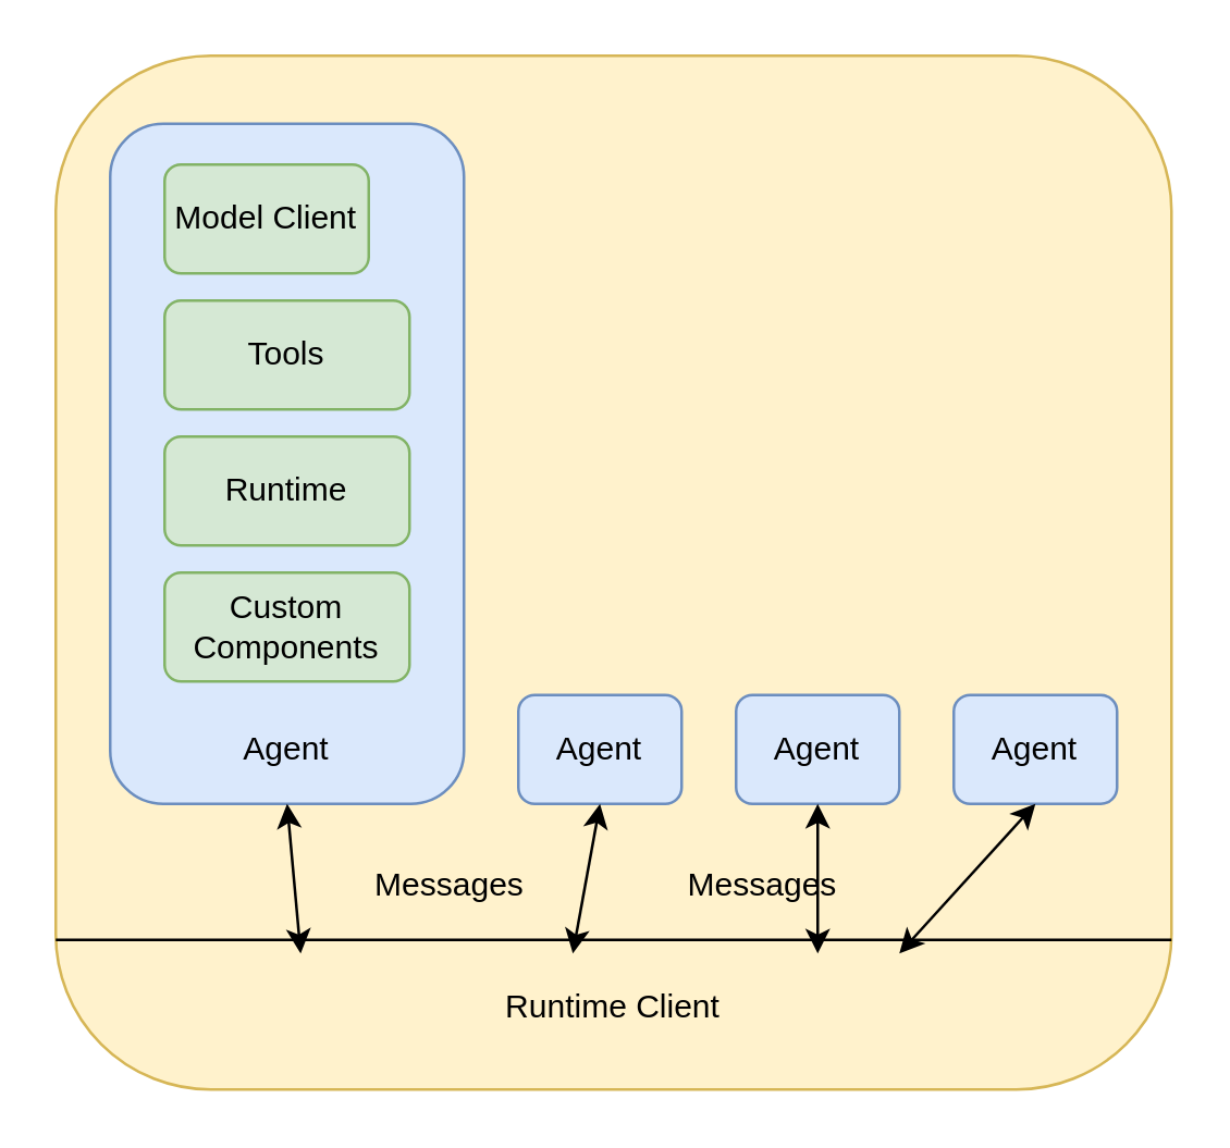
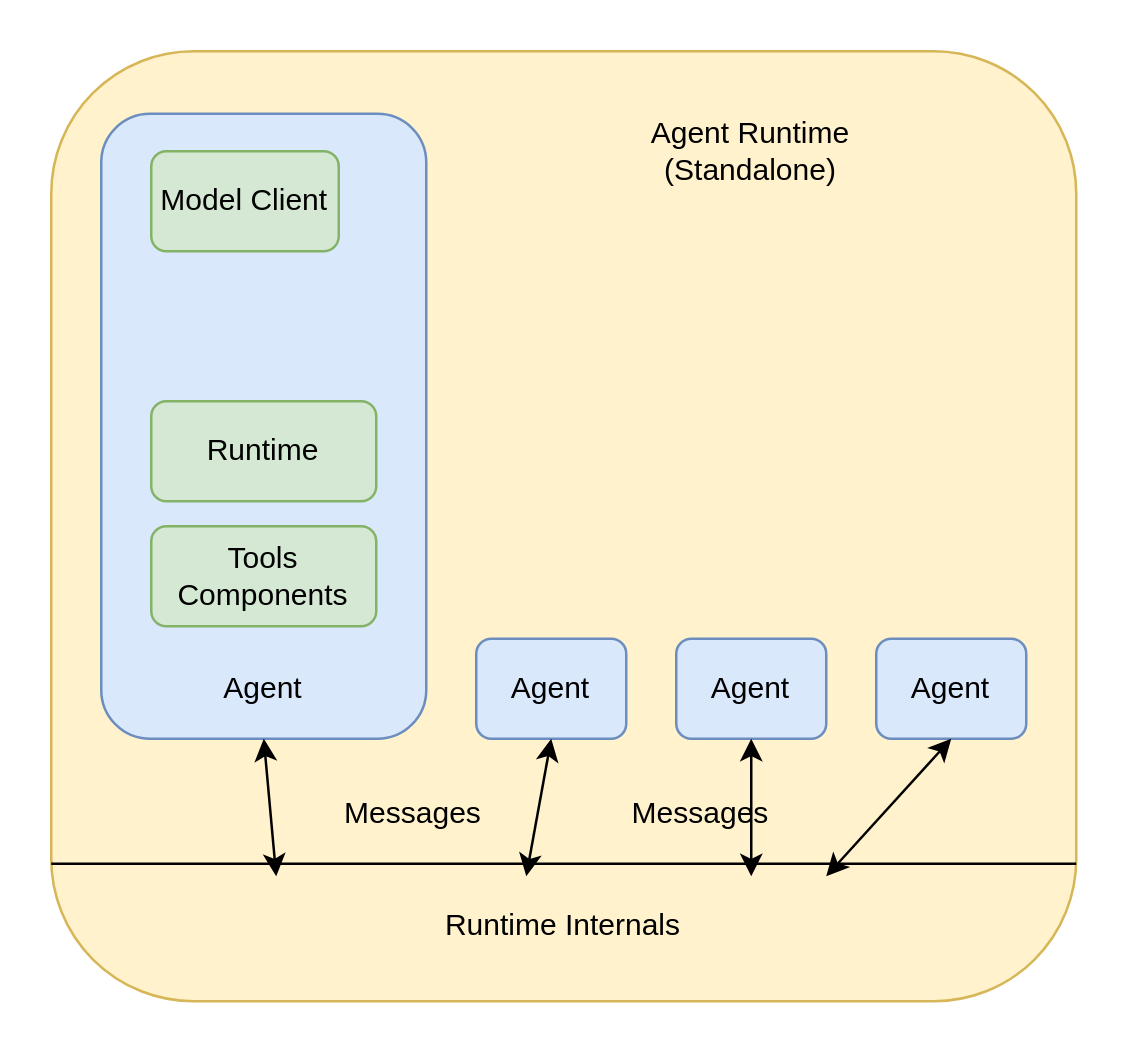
+ <mxCell id="15" value="Agent Runtime (Standalone)" style="text;html=1;align=center;verticalAlign=middle;whiteSpace=wrap;rounded=0;" parent="1" vertex="1"><mxGeometry x="235" y="45" width="130" height="30" as="geometry" /></mxCell>
- <mxCell id="6" value="Tools" style="rounded=1;whiteSpace=wrap;html=1;fillColor=#d5e8d4;strokeColor=#82b366;" parent="1" vertex="1"><mxGeometry x="60" y="110" width="90" height="40" as="geometry" /></mxCell>
- <mxCell id="8" value="Custom Components" style="rounded=1;whiteSpace=wrap;html=1;fillColor=#d5e8d4;strokeColor=#82b366;" parent="1" vertex="1"><mxGeometry x="60" y="210" width="90" height="40" as="geometry" /></mxCell>
+ <mxCell id="8" value="Tools Components" style="rounded=1;whiteSpace=wrap;html=1;fillColor=#d5e8d4;strokeColor=#82b366;" parent="1" vertex="1"><mxGeometry x="60" y="210" width="90" height="40" as="geometry" /></mxCell>
- <mxCell id="18" value="Runtime Client" style="text;html=1;align=center;verticalAlign=middle;whiteSpace=wrap;rounded=0;" parent="1" vertex="1"><mxGeometry x="170" y="355" width="110" height="30" as="geometry" /></mxCell>
+ <mxCell id="18" value="Runtime Internals" style="text;html=1;align=center;verticalAlign=middle;whiteSpace=wrap;rounded=0;" parent="1" vertex="1"><mxGeometry x="170" y="355" width="110" height="30" as="geometry" /></mxCell>
